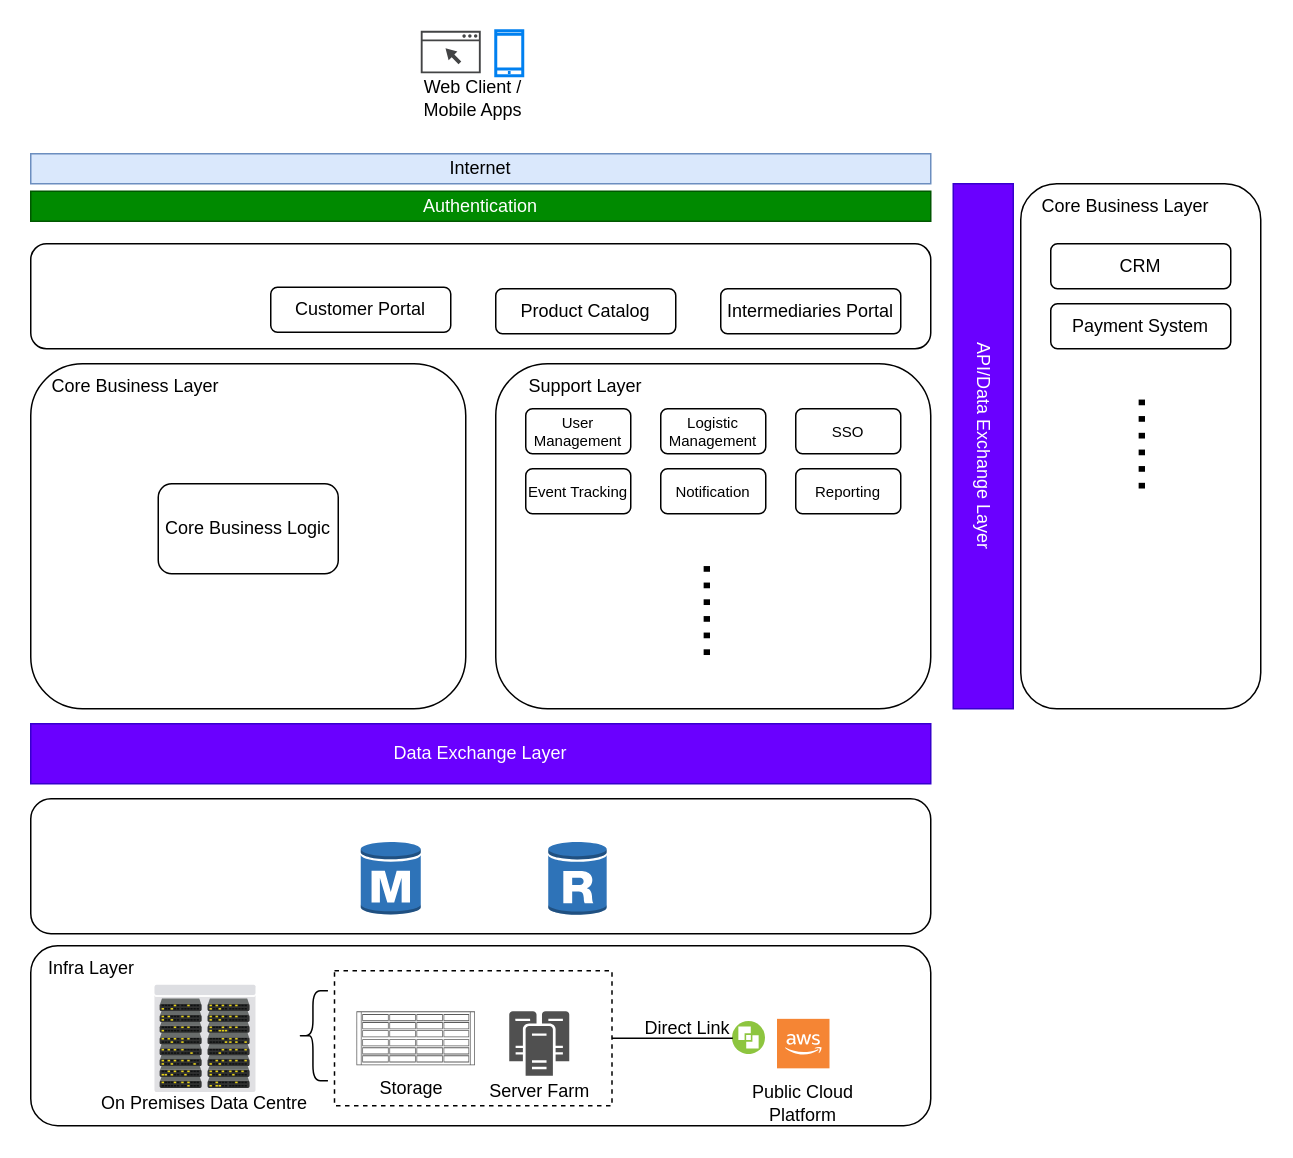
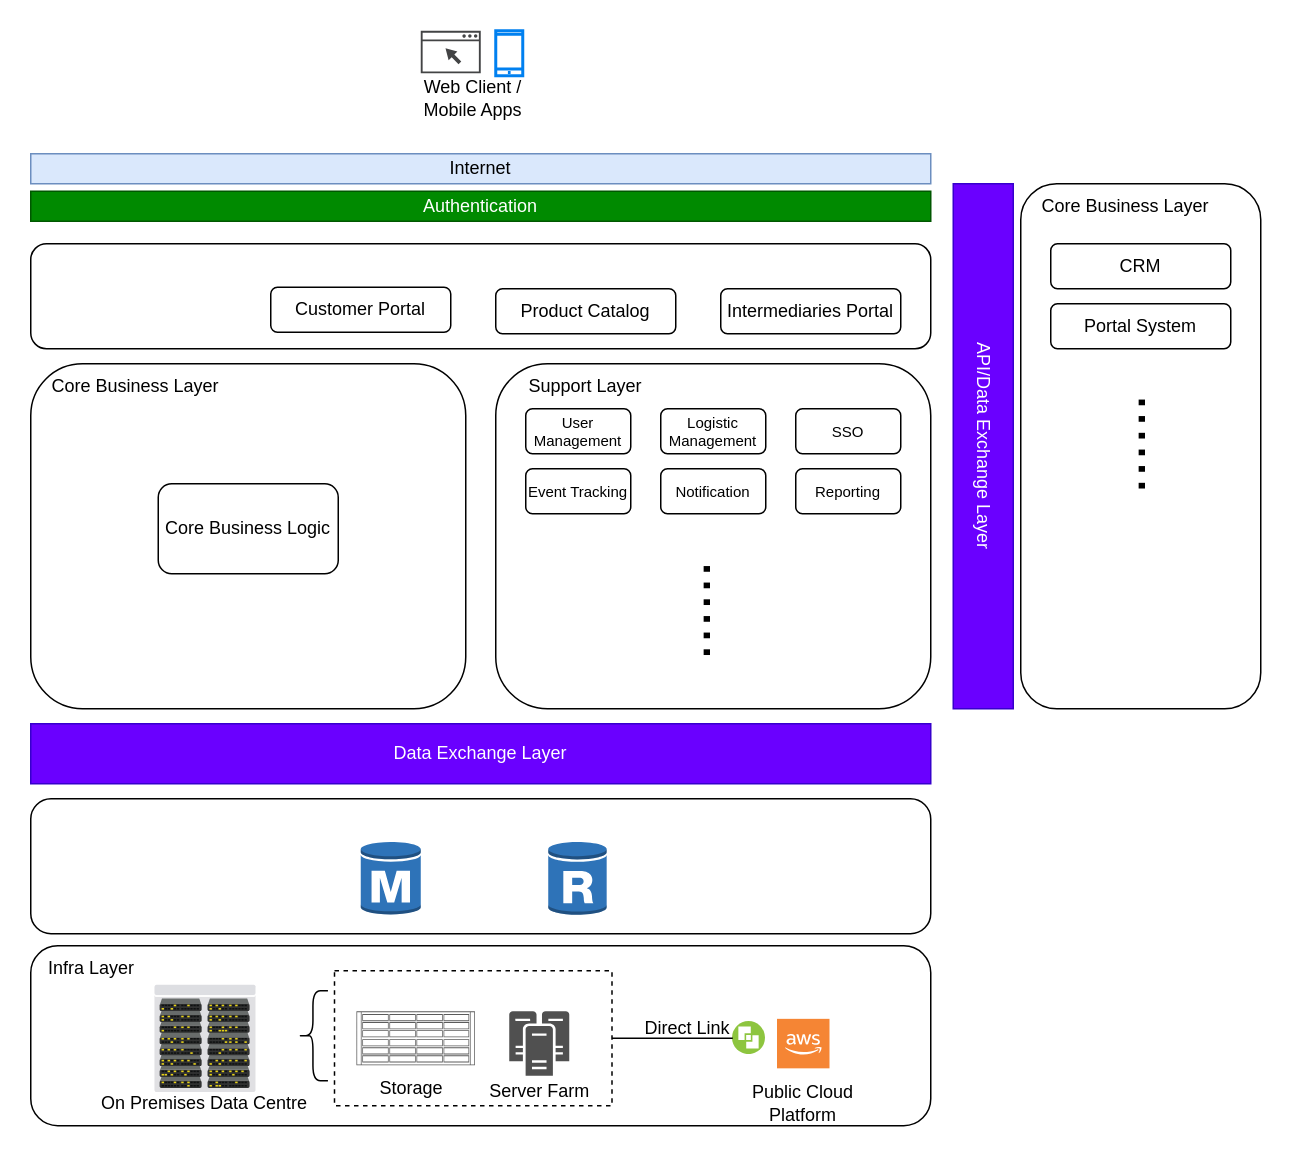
- <mxCell id="8" value="Payment System" style="rounded=1;whiteSpace=wrap;html=1;" vertex="1" parent="1"><mxGeometry x="700" y="202" width="120" height="30" as="geometry" /></mxCell>
+ <mxCell id="8" value="Portal System" style="rounded=1;whiteSpace=wrap;html=1;" vertex="1" parent="1"><mxGeometry x="700" y="202" width="120" height="30" as="geometry" /></mxCell>
